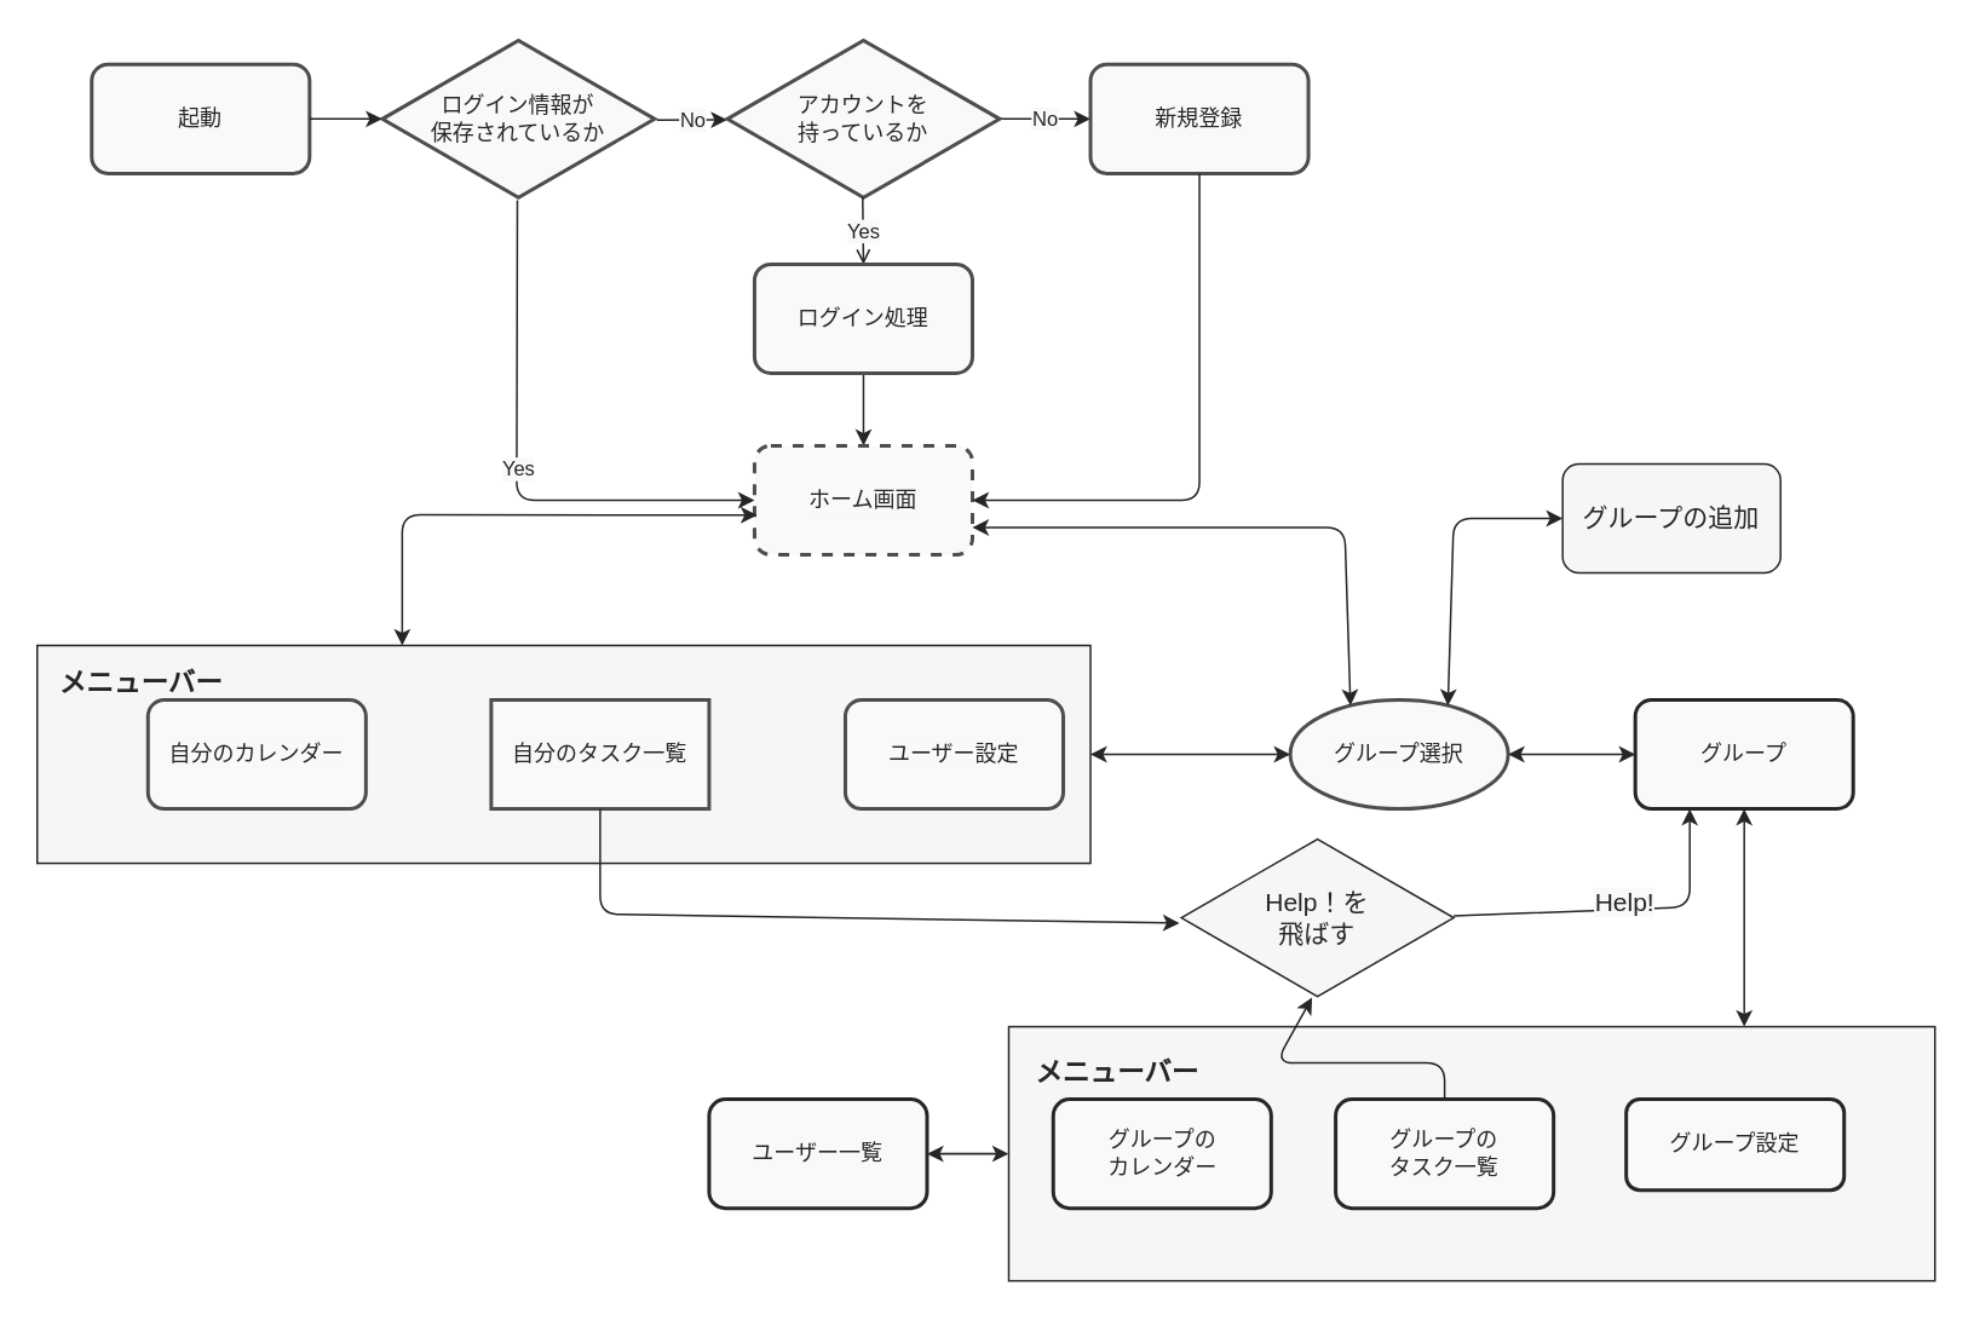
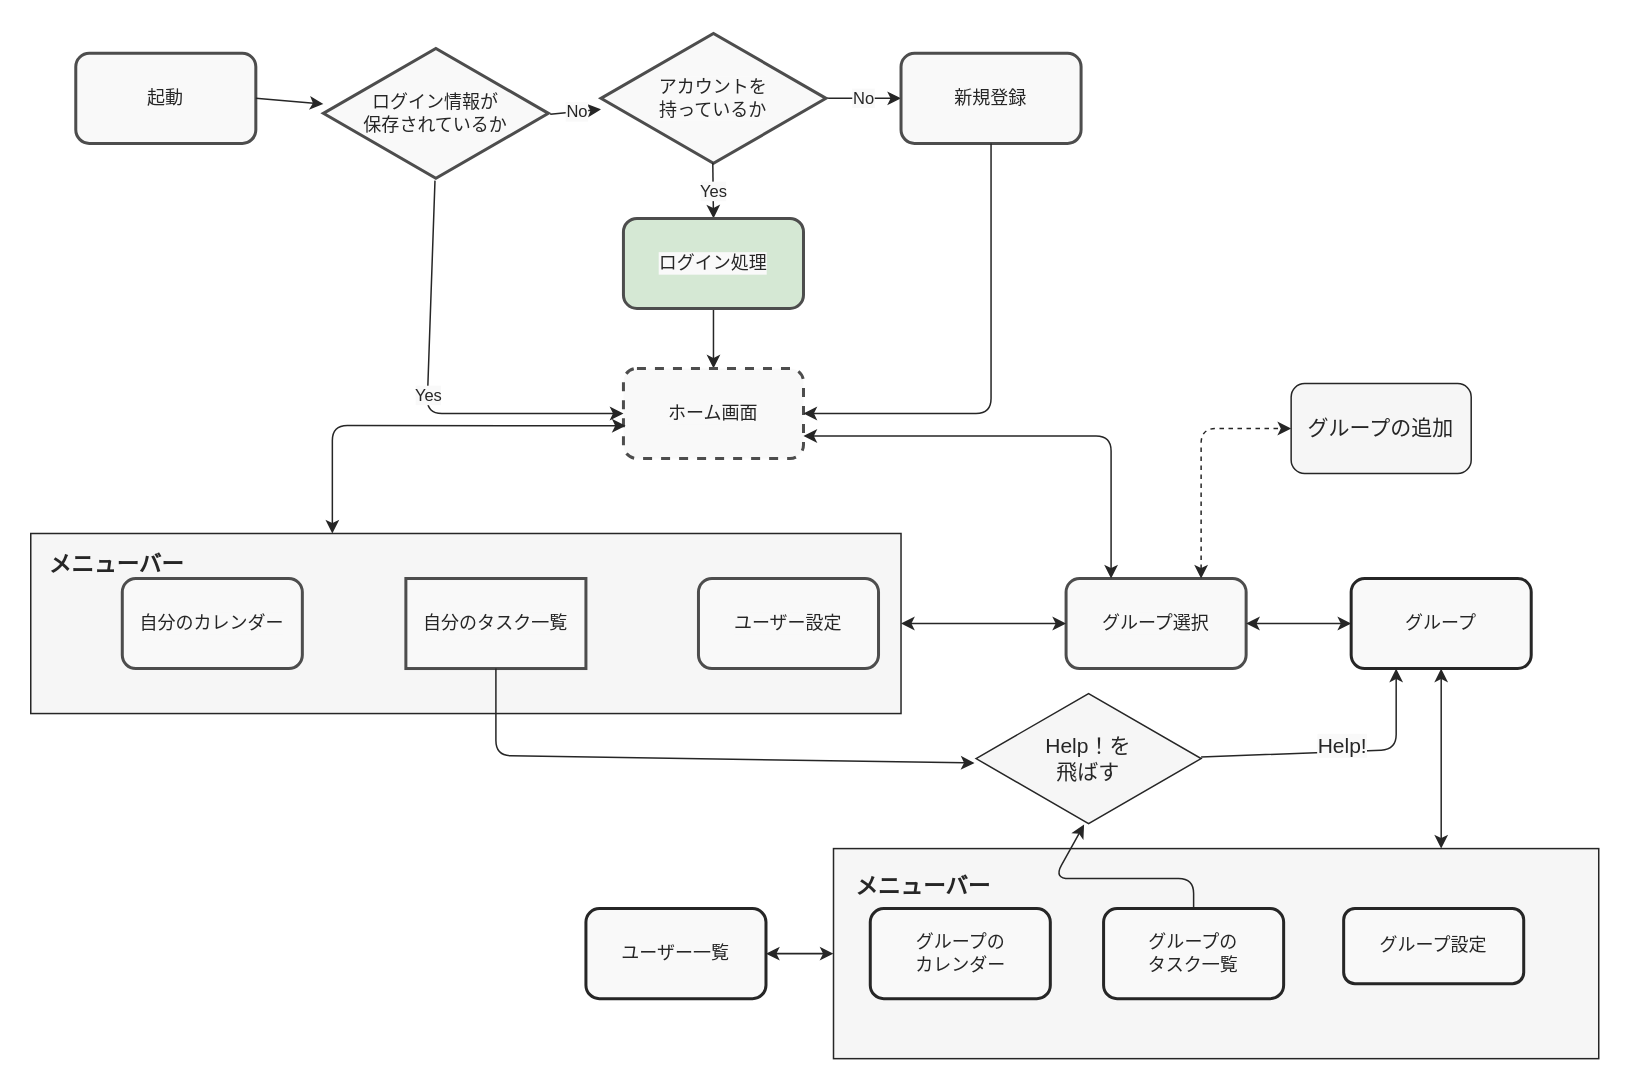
- <mxCell id="5" value="&lt;font color=&quot;#262626&quot;&gt;ログイン情報が&lt;br&gt;保存されているか&lt;/font&gt;" style="html=1;whiteSpace=wrap;aspect=fixed;shape=isoRectangle;strokeColor=#4D4D4D;strokeWidth=2;fillColor=#F9F9F9;" parent="1" vertex="1"><mxGeometry x="210" y="20" width="150" height="90" as="geometry" /></mxCell>
+ <mxCell id="5" value="&lt;font color=&quot;#262626&quot;&gt;ログイン情報が&lt;br&gt;保存されているか&lt;/font&gt;" style="html=1;whiteSpace=wrap;aspect=fixed;shape=isoRectangle;strokeColor=#4D4D4D;strokeWidth=2;fillColor=#F9F9F9;" parent="1" vertex="1"><mxGeometry x="215" y="30" width="150" height="90" as="geometry" /></mxCell>
- <mxCell id="11" value="" style="endArrow=open;html=1;fontColor=#262626;strokeColor=#262626;entryX=0.5;entryY=0;entryDx=0;entryDy=0;exitX=0.497;exitY=0.977;exitDx=0;exitDy=0;exitPerimeter=0;" parent="1" source="10" target="15" edge="1"><mxGeometry relative="1" as="geometry"><mxPoint x="550" y="65" as="sourcePoint" /><mxPoint x="600" y="65" as="targetPoint" /></mxGeometry></mxCell>
+ <mxCell id="11" value="" style="endArrow=classic;html=1;fontColor=#262626;strokeColor=#262626;entryX=0.5;entryY=0;entryDx=0;entryDy=0;exitX=0.497;exitY=0.977;exitDx=0;exitDy=0;exitPerimeter=0;" parent="1" source="10" target="15" edge="1"><mxGeometry relative="1" as="geometry"><mxPoint x="550" y="65" as="sourcePoint" /><mxPoint x="600" y="65" as="targetPoint" /></mxGeometry></mxCell>
- <mxCell id="15" value="ログイン処理" style="rounded=1;whiteSpace=wrap;html=1;labelBackgroundColor=#F9F9F9;fontColor=#262626;strokeColor=#4D4D4D;strokeWidth=2;fillColor=#F9F9F9;" parent="1" vertex="1"><mxGeometry x="415" y="145" width="120" height="60" as="geometry" /></mxCell>
+ <mxCell id="15" value="ログイン処理" style="rounded=1;whiteSpace=wrap;html=1;labelBackgroundColor=#F9F9F9;fontColor=#262626;strokeColor=#4D4D4D;strokeWidth=2;fillColor=#d5e8d4;" parent="1" vertex="1"><mxGeometry x="415" y="145" width="120" height="60" as="geometry" /></mxCell>
- <mxCell id="38" value="" style="endArrow=classic;startArrow=classic;html=1;fontSize=14;strokeColor=#262626;exitX=0.75;exitY=0;exitDx=0;exitDy=0;entryX=0;entryY=0.5;entryDx=0;entryDy=0;" edge="1" parent="1" source="23" target="37"><mxGeometry width="50" height="50" relative="1" as="geometry"><mxPoint x="530" y="425" as="sourcePoint" /><mxPoint x="580" y="375" as="targetPoint" /><Array as="points"><mxPoint x="800" y="285" /></Array></mxGeometry></mxCell>
+ <mxCell id="38" value="" style="endArrow=classic;startArrow=classic;html=1;fontSize=14;strokeColor=#262626;exitX=0.75;exitY=0;exitDx=0;exitDy=0;entryX=0;entryY=0.5;entryDx=0;entryDy=0;dashed=1;" edge="1" parent="1" source="23" target="37"><mxGeometry width="50" height="50" relative="1" as="geometry"><mxPoint x="530" y="425" as="sourcePoint" /><mxPoint x="580" y="375" as="targetPoint" /><Array as="points"><mxPoint x="800" y="285" /></Array></mxGeometry></mxCell>
- <mxCell id="23" value="グループ選択" style="ellipse;whiteSpace=wrap;html=1;labelBackgroundColor=#F9F9F9;fontColor=#262626;strokeColor=#4D4D4D;strokeWidth=2;fillColor=#F9F9F9;" parent="1" vertex="1"><mxGeometry x="710" y="385" width="120" height="60" as="geometry" /></mxCell>
+ <mxCell id="23" value="グループ選択" style="rounded=1;whiteSpace=wrap;html=1;labelBackgroundColor=#F9F9F9;fontColor=#262626;strokeColor=#4D4D4D;strokeWidth=2;fillColor=#F9F9F9;" parent="1" vertex="1"><mxGeometry x="710" y="385" width="120" height="60" as="geometry" /></mxCell>
